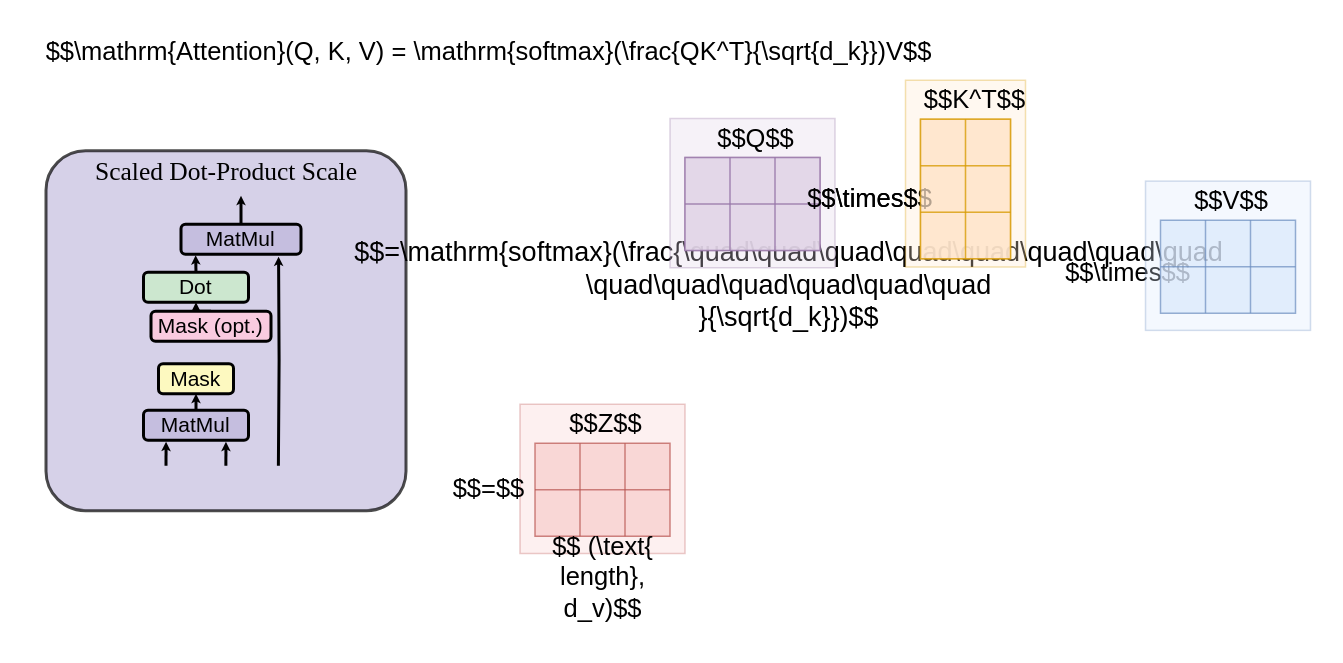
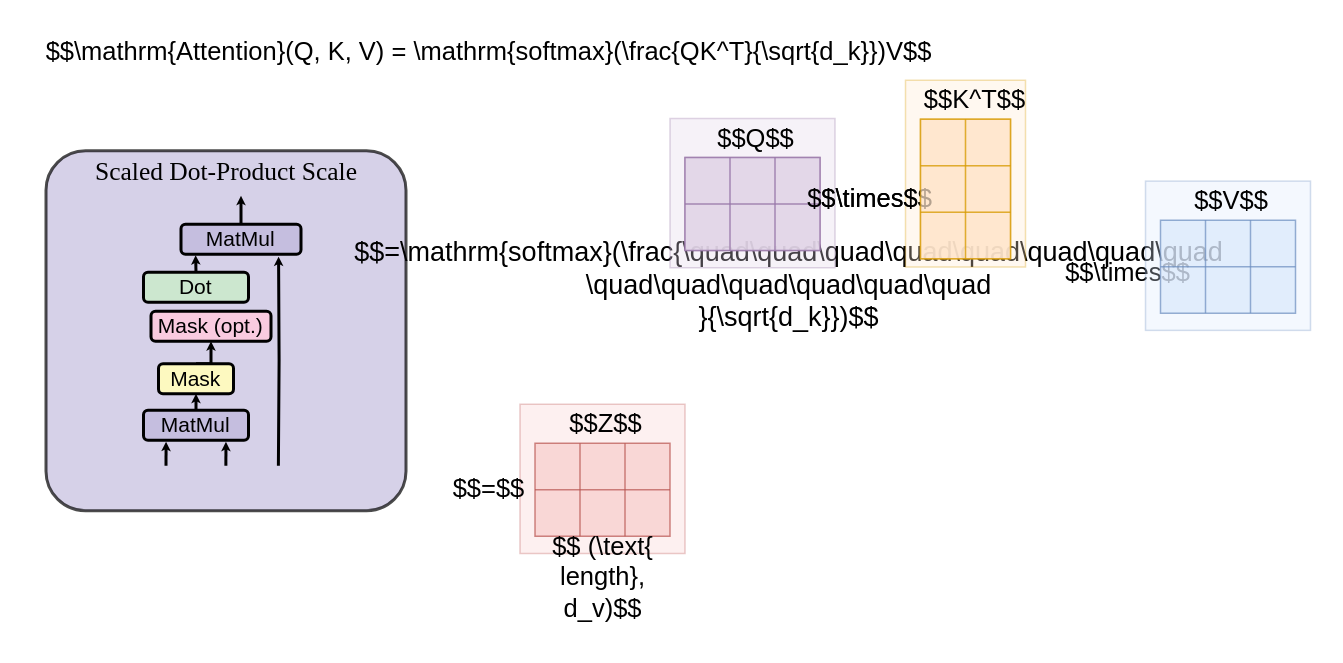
- <mxCell id="6" style="edgeStyle=orthogonalEdgeStyle;rounded=0;orthogonalLoop=1;jettySize=auto;html=1;exitX=0.5;exitY=0;exitDx=0;exitDy=0;entryX=0.5;entryY=1;entryDx=0;entryDy=0;strokeWidth=2;endSize=0;startSize=5;" parent="3" source="7" target="5" edge="1"><mxGeometry relative="1" as="geometry" /></mxCell>
+ <mxCell id="11" style="edgeStyle=orthogonalEdgeStyle;rounded=0;orthogonalLoop=1;jettySize=auto;html=1;exitX=0.5;exitY=0;exitDx=0;exitDy=0;entryX=0.5;entryY=1;entryDx=0;entryDy=0;strokeWidth=2;startSize=5;endSize=0;" parent="3" source="12" target="7" edge="1"><mxGeometry relative="1" as="geometry" /></mxCell>
